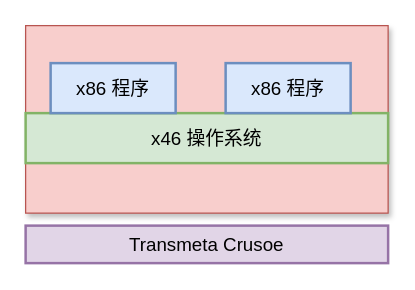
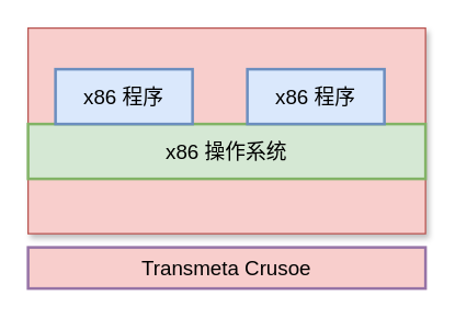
- <mxCell id="3" value="x46 操作系统" style="rounded=0;whiteSpace=wrap;html=1;fillColor=#d5e8d4;strokeColor=#82b366;fontSize=15;strokeWidth=2;glass=0;sketch=0;shadow=0;" parent="1" vertex="1"><mxGeometry x="20" y="90" width="290" height="40" as="geometry" /></mxCell>
+ <mxCell id="3" value="x86 操作系统" style="rounded=0;whiteSpace=wrap;html=1;fillColor=#d5e8d4;strokeColor=#82b366;fontSize=15;strokeWidth=2;glass=0;sketch=0;shadow=0;" parent="1" vertex="1"><mxGeometry x="20" y="90" width="290" height="40" as="geometry" /></mxCell>
- <mxCell id="4" value="Transmeta&amp;nbsp;Crusoe" style="rounded=0;whiteSpace=wrap;html=1;fillColor=#e1d5e7;strokeColor=#9673a6;fontSize=15;strokeWidth=2;glass=0;sketch=0;shadow=0;" parent="1" vertex="1"><mxGeometry x="20" y="180" width="290" height="30" as="geometry" /></mxCell>
+ <mxCell id="4" value="Transmeta&amp;nbsp;Crusoe" style="rounded=0;whiteSpace=wrap;html=1;fillColor=#f8cecc;strokeColor=#9673a6;fontSize=15;strokeWidth=2;glass=0;sketch=0;shadow=0;" parent="1" vertex="1"><mxGeometry x="20" y="180" width="290" height="30" as="geometry" /></mxCell>
